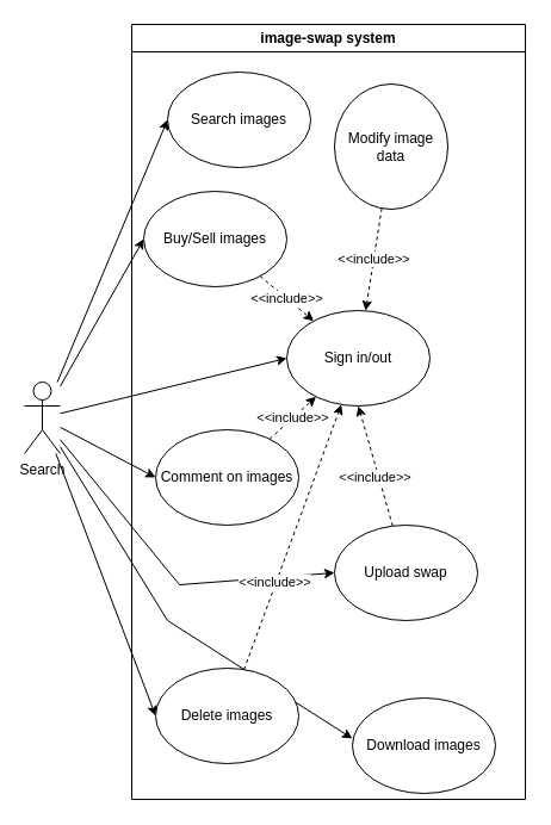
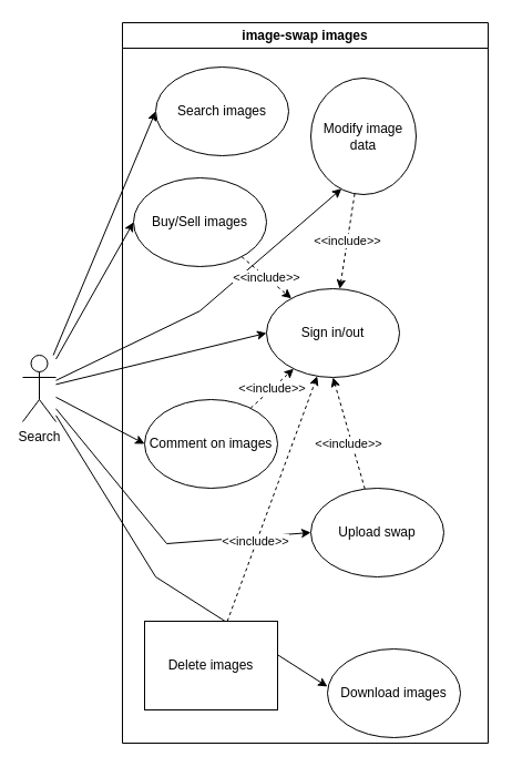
- <mxCell id="11" value="image-swap system" style="swimlane;whiteSpace=wrap;html=1;" parent="1" vertex="1"><mxGeometry x="110" y="20" width="330" height="650" as="geometry" /></mxCell>
+ <mxCell id="11" value="image-swap images" style="swimlane;whiteSpace=wrap;html=1;" parent="1" vertex="1"><mxGeometry x="110" y="20" width="330" height="650" as="geometry" /></mxCell>
+ <mxCell id="7" style="edgeStyle=none;rounded=0;orthogonalLoop=1;jettySize=auto;html=1;entryX=0.292;entryY=0.95;entryDx=0;entryDy=0;entryPerimeter=0;endArrow=classic;endFill=1;" parent="1" source="10" target="22" edge="1"><mxGeometry relative="1" as="geometry"><Array as="points"><mxPoint x="180" y="280" /></Array></mxGeometry></mxCell>
- <mxCell id="2" style="edgeStyle=none;rounded=0;orthogonalLoop=1;jettySize=auto;html=1;entryX=0;entryY=0.5;entryDx=0;entryDy=0;endArrow=classic;endFill=1;" parent="1" source="10" target="25" edge="1"><mxGeometry relative="1" as="geometry" /></mxCell>
- <mxCell id="25" value="Delete images" style="ellipse;whiteSpace=wrap;html=1;" parent="11" vertex="1"><mxGeometry x="20" y="540" width="120" height="80" as="geometry" /></mxCell>
+ <mxCell id="25" value="Delete images" style="whiteSpace=wrap;html=1;rounded=0;" parent="11" vertex="1"><mxGeometry x="20" y="540" width="120" height="80" as="geometry" /></mxCell>
